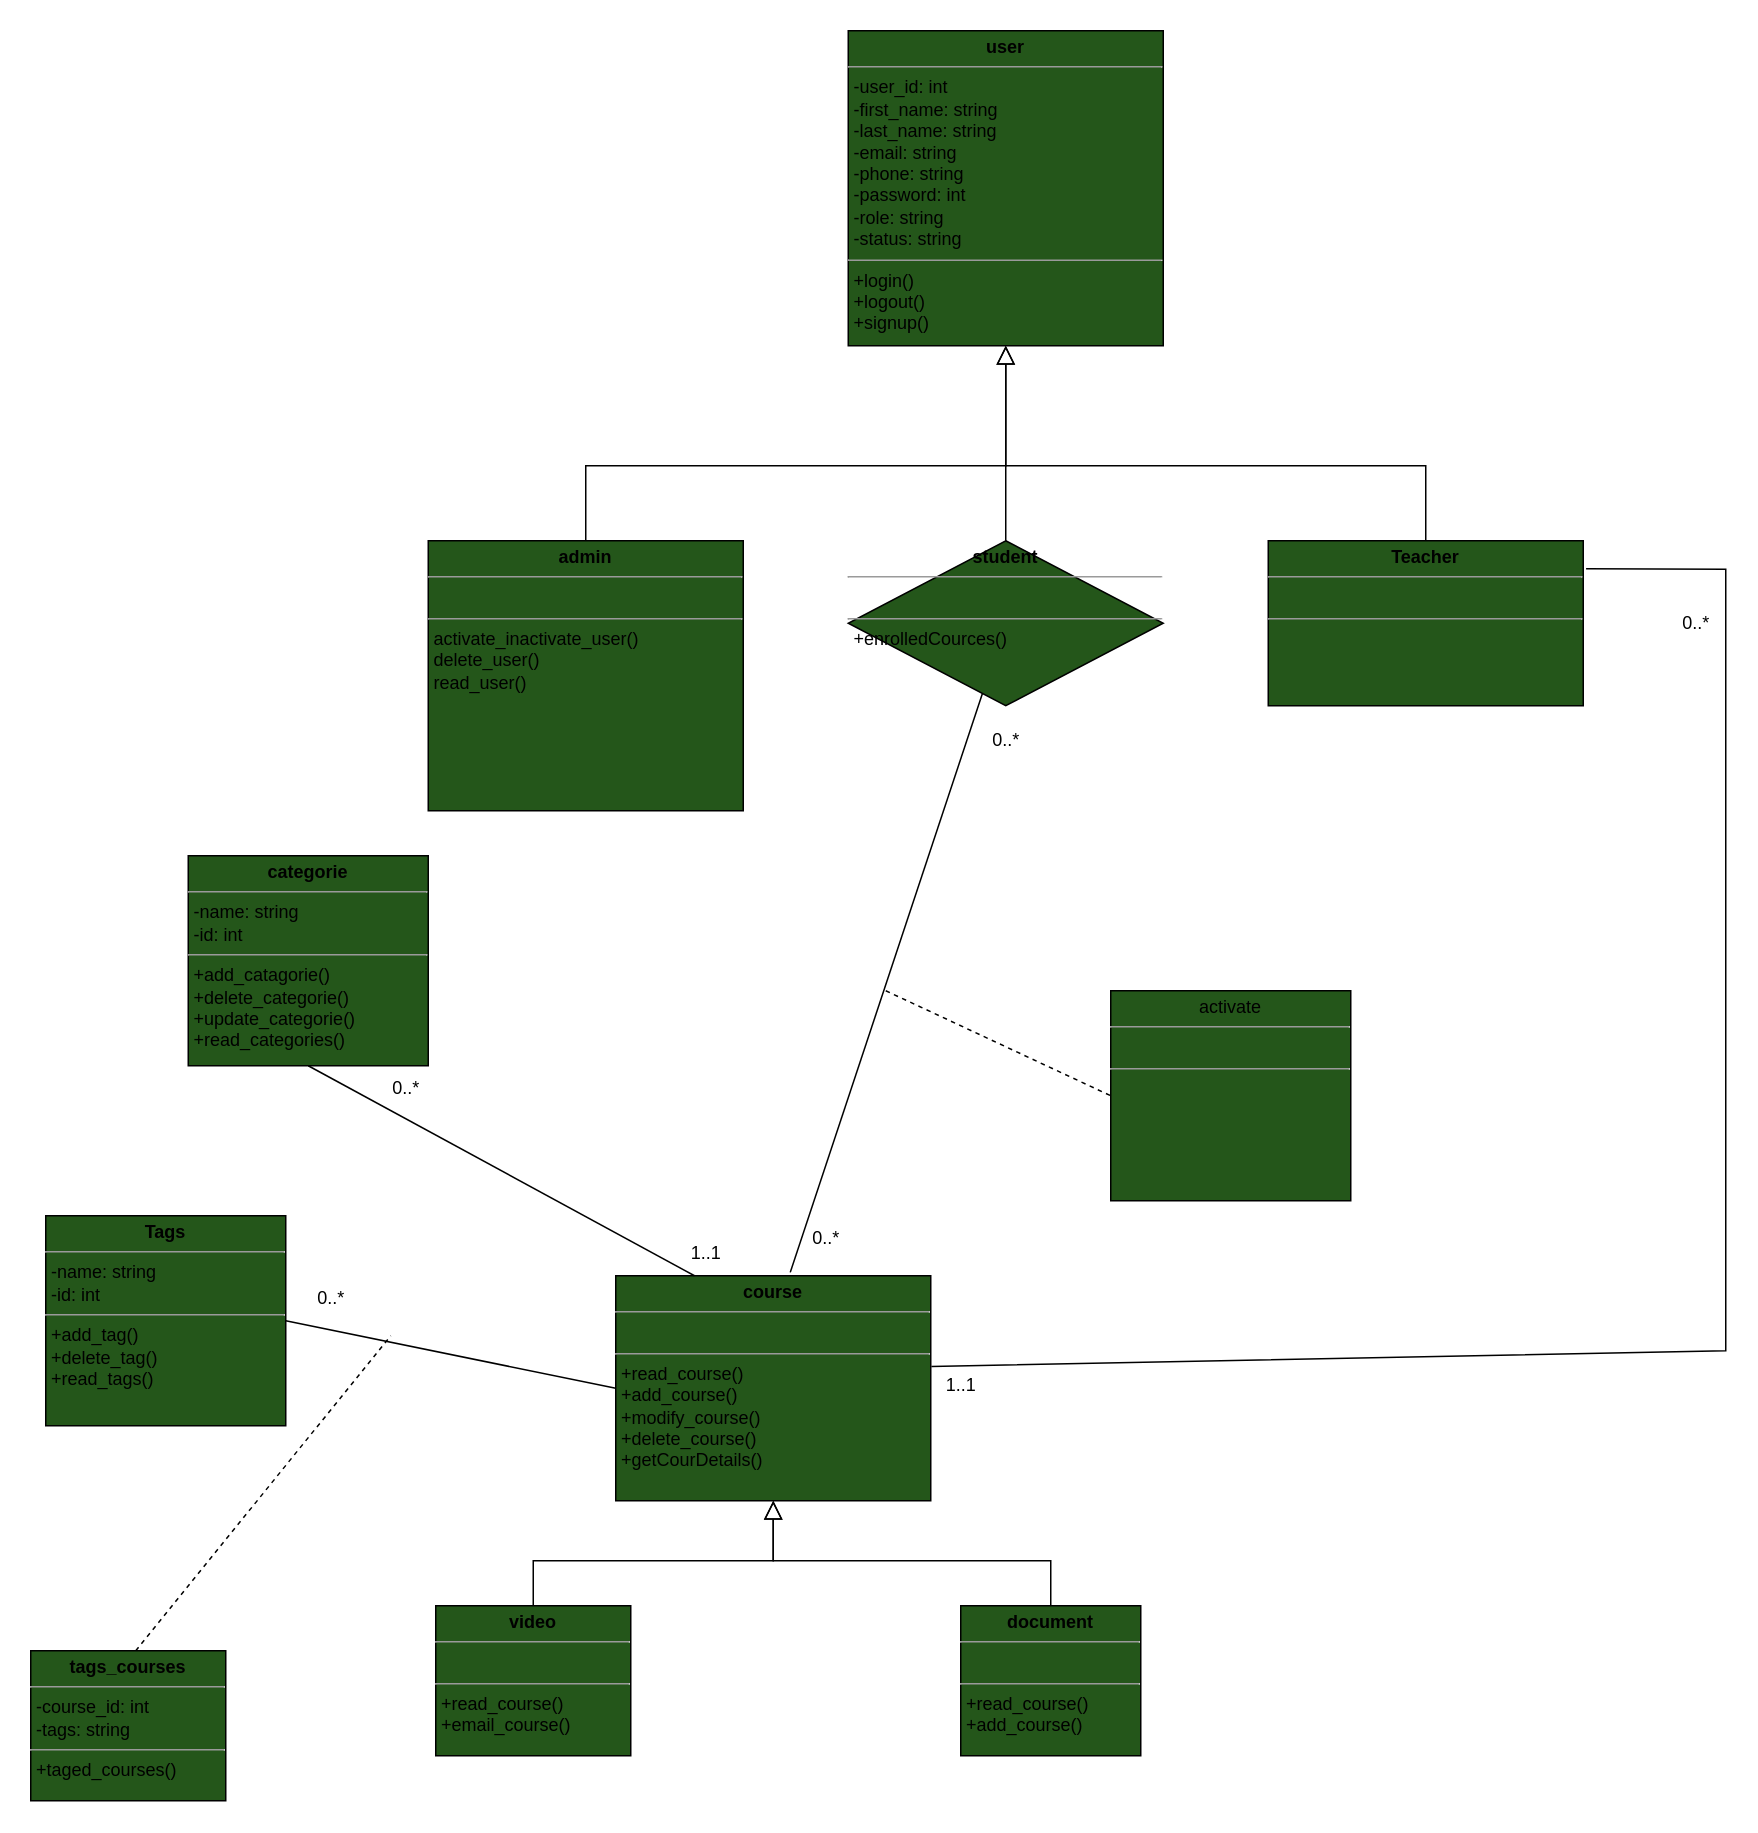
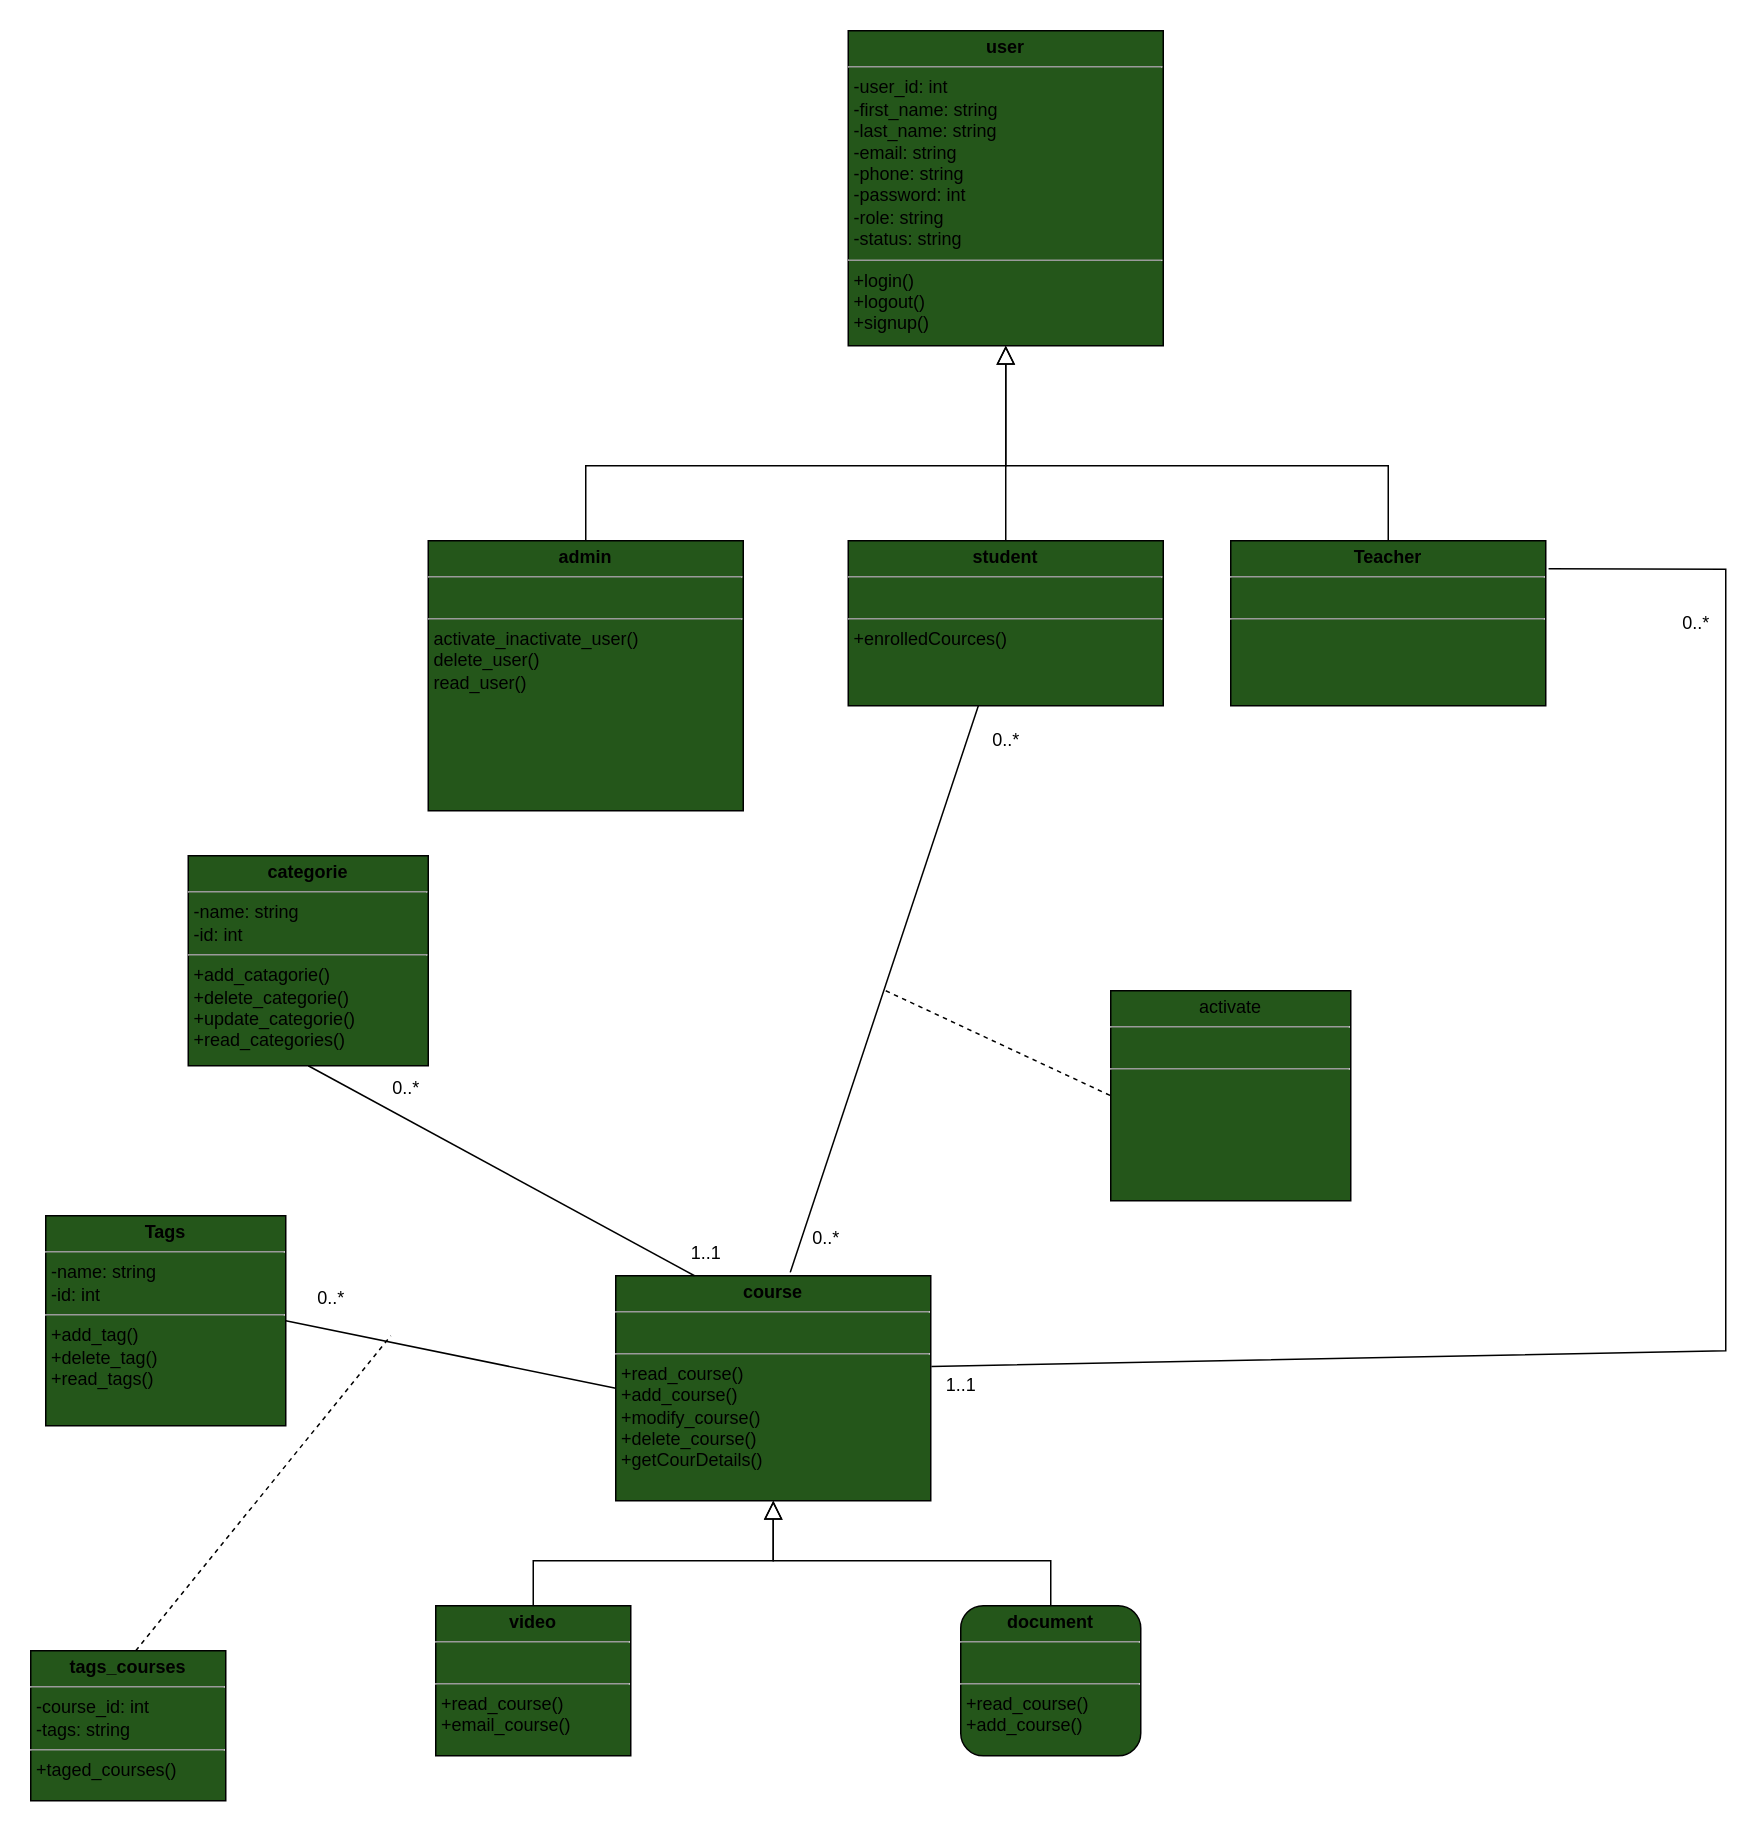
- <mxCell id="7" value="&lt;p style=&quot;margin:0px;margin-top:4px;text-align:center;&quot;&gt;&lt;b&gt;student&lt;/b&gt;&lt;/p&gt;&lt;hr size=&quot;1&quot;&gt;&lt;p style=&quot;margin:0px;margin-left:4px;&quot;&gt;&lt;br&gt;&lt;/p&gt;&lt;hr size=&quot;1&quot;&gt;&lt;p style=&quot;margin:0px;margin-left:4px;&quot;&gt;+enrolledCources()&lt;/p&gt;" style="rhombus;verticalAlign=top;align=left;overflow=fill;fontSize=12;fontFamily=Helvetica;html=1;fillColor=#24561A;" parent="1" vertex="1"><mxGeometry x="565" y="360" width="210" height="110" as="geometry" /></mxCell>
+ <mxCell id="7" value="&lt;p style=&quot;margin:0px;margin-top:4px;text-align:center;&quot;&gt;&lt;b&gt;student&lt;/b&gt;&lt;/p&gt;&lt;hr size=&quot;1&quot;&gt;&lt;p style=&quot;margin:0px;margin-left:4px;&quot;&gt;&lt;br&gt;&lt;/p&gt;&lt;hr size=&quot;1&quot;&gt;&lt;p style=&quot;margin:0px;margin-left:4px;&quot;&gt;+enrolledCources()&lt;/p&gt;" style="verticalAlign=top;align=left;overflow=fill;fontSize=12;fontFamily=Helvetica;html=1;fillColor=#24561A;" parent="1" vertex="1"><mxGeometry x="565" y="360" width="210" height="110" as="geometry" /></mxCell>
- <mxCell id="5" value="&lt;p style=&quot;margin:0px;margin-top:4px;text-align:center;&quot;&gt;&lt;b&gt;Teacher&lt;/b&gt;&lt;/p&gt;&lt;hr size=&quot;1&quot;&gt;&lt;p style=&quot;margin:0px;margin-left:4px;&quot;&gt;&lt;br&gt;&lt;/p&gt;&lt;hr size=&quot;1&quot;&gt;&lt;p style=&quot;margin:0px;margin-left:4px;&quot;&gt;&lt;br&gt;&lt;/p&gt;" style="verticalAlign=top;align=left;overflow=fill;fontSize=12;fontFamily=Helvetica;html=1;fillColor=#24561A;" parent="1" vertex="1"><mxGeometry x="845" y="360" width="210" height="110" as="geometry" /></mxCell>
+ <mxCell id="5" value="&lt;p style=&quot;margin:0px;margin-top:4px;text-align:center;&quot;&gt;&lt;b&gt;Teacher&lt;/b&gt;&lt;/p&gt;&lt;hr size=&quot;1&quot;&gt;&lt;p style=&quot;margin:0px;margin-left:4px;&quot;&gt;&lt;br&gt;&lt;/p&gt;&lt;hr size=&quot;1&quot;&gt;&lt;p style=&quot;margin:0px;margin-left:4px;&quot;&gt;&lt;br&gt;&lt;/p&gt;" style="verticalAlign=top;align=left;overflow=fill;fontSize=12;fontFamily=Helvetica;html=1;fillColor=#24561A;" parent="1" vertex="1"><mxGeometry x="820" y="360" width="210" height="110" as="geometry" /></mxCell>
- <mxCell id="10" value="&lt;p style=&quot;margin:0px;margin-top:4px;text-align:center;&quot;&gt;&lt;b&gt;document&lt;/b&gt;&lt;/p&gt;&lt;hr size=&quot;1&quot;&gt;&lt;p style=&quot;margin:0px;margin-left:4px;&quot;&gt;&lt;br&gt;&lt;/p&gt;&lt;hr size=&quot;1&quot;&gt;&lt;p style=&quot;margin: 0px 0px 0px 4px;&quot;&gt;+read_course()&lt;/p&gt;&lt;p style=&quot;margin: 0px 0px 0px 4px;&quot;&gt;&lt;span style=&quot;background-color: initial;&quot;&gt;+add_course()&lt;/span&gt;&lt;/p&gt;" style="verticalAlign=top;align=left;overflow=fill;fontSize=12;fontFamily=Helvetica;html=1;fillColor=#24561A;" parent="1" vertex="1"><mxGeometry x="640" y="1070" width="120" height="100" as="geometry" /></mxCell>
+ <mxCell id="10" value="&lt;p style=&quot;margin:0px;margin-top:4px;text-align:center;&quot;&gt;&lt;b&gt;document&lt;/b&gt;&lt;/p&gt;&lt;hr size=&quot;1&quot;&gt;&lt;p style=&quot;margin:0px;margin-left:4px;&quot;&gt;&lt;br&gt;&lt;/p&gt;&lt;hr size=&quot;1&quot;&gt;&lt;p style=&quot;margin: 0px 0px 0px 4px;&quot;&gt;+read_course()&lt;/p&gt;&lt;p style=&quot;margin: 0px 0px 0px 4px;&quot;&gt;&lt;span style=&quot;background-color: initial;&quot;&gt;+add_course()&lt;/span&gt;&lt;/p&gt;" style="verticalAlign=top;align=left;overflow=fill;fontSize=12;fontFamily=Helvetica;html=1;fillColor=#24561A;rounded=1;" parent="1" vertex="1"><mxGeometry x="640" y="1070" width="120" height="100" as="geometry" /></mxCell>
